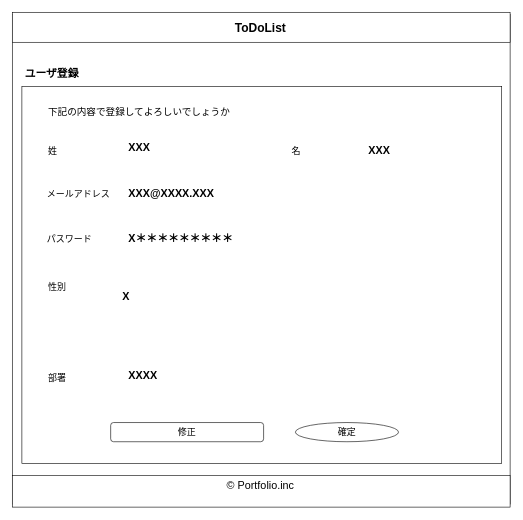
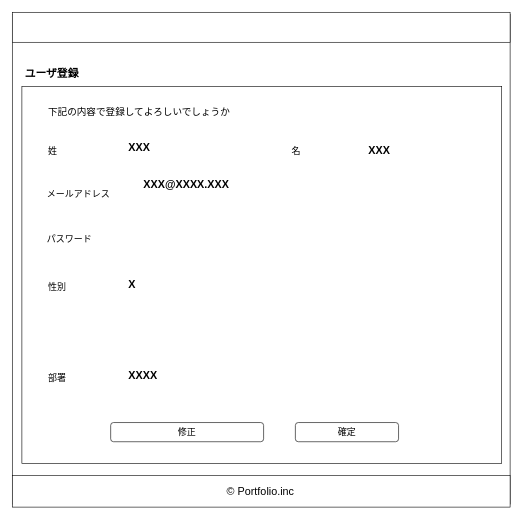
- <mxCell id="4" value="&lt;b&gt;&lt;font style=&quot;font-size: 20px&quot;&gt;ToDoList&lt;/font&gt;&lt;/b&gt;" style="text;html=1;strokeColor=none;fillColor=none;align=center;verticalAlign=middle;whiteSpace=wrap;rounded=0;strokeWidth=4;" parent="1" vertex="1"><mxGeometry x="354" y="30" width="160" height="30" as="geometry" /></mxCell>
- <mxCell id="12" value="&lt;font style=&quot;font-size: 18px&quot;&gt;XXX@XXXX.XXX&lt;/font&gt;" style="rounded=0;whiteSpace=wrap;html=1;fontSize=18;fontStyle=1;align=left;verticalAlign=bottom;strokeColor=none;" parent="1" vertex="1"><mxGeometry x="212" y="308" width="576" height="28" as="geometry" /></mxCell>
+ <mxCell id="12" value="&lt;font style=&quot;font-size: 18px&quot;&gt;XXX@XXXX.XXX&lt;/font&gt;" style="rounded=0;whiteSpace=wrap;html=1;fontSize=18;fontStyle=1;align=left;verticalAlign=bottom;strokeColor=none;" parent="1" vertex="1"><mxGeometry x="237" y="293" width="576" height="28" as="geometry" /></mxCell>
- <mxCell id="15" value="&lt;font style=&quot;font-size: 18px&quot;&gt;&lt;b&gt;X＊＊＊＊＊＊＊＊＊&lt;/b&gt;&lt;/font&gt;" style="rounded=0;whiteSpace=wrap;html=1;fontSize=15;align=left;strokeColor=none;" parent="1" vertex="1"><mxGeometry x="212" y="384" width="576" height="28" as="geometry" /></mxCell>
- <mxCell id="18" value="&lt;b&gt;&lt;font style=&quot;font-size: 18px&quot;&gt;X&lt;/font&gt;&lt;/b&gt;" style="rounded=0;whiteSpace=wrap;html=1;fontSize=15;align=left;strokeColor=none;" parent="1" vertex="1"><mxGeometry x="202" y="480" width="176" height="28" as="geometry" /></mxCell>
+ <mxCell id="18" value="&lt;b&gt;&lt;font style=&quot;font-size: 18px&quot;&gt;X&lt;/font&gt;&lt;/b&gt;" style="rounded=0;whiteSpace=wrap;html=1;fontSize=15;align=left;strokeColor=none;" parent="1" vertex="1"><mxGeometry x="212" y="460" width="176" height="28" as="geometry" /></mxCell>
- <mxCell id="21" value="確定" style="ellipse;whiteSpace=wrap;html=1;fontSize=15;align=center;" parent="1" vertex="1"><mxGeometry x="492" y="704" width="172" height="32" as="geometry" /></mxCell>
+ <mxCell id="21" value="確定" style="rounded=1;whiteSpace=wrap;html=1;fontSize=15;align=center;" parent="1" vertex="1"><mxGeometry x="492" y="704" width="172" height="32" as="geometry" /></mxCell>
- <mxCell id="6" value="&lt;font style=&quot;font-size: 18px&quot;&gt;© Portfolio.inc&lt;/font&gt;" style="text;html=1;strokeColor=none;fillColor=none;align=center;verticalAlign=middle;whiteSpace=wrap;rounded=0;fontSize=20;" parent="1" vertex="1"><mxGeometry x="318" y="798.5" width="232" height="20" as="geometry" /></mxCell>
+ <mxCell id="6" value="&lt;font style=&quot;font-size: 18px&quot;&gt;© Portfolio.inc&lt;/font&gt;" style="text;html=1;strokeColor=none;fillColor=none;align=center;verticalAlign=middle;whiteSpace=wrap;rounded=0;fontSize=20;" parent="1" vertex="1"><mxGeometry x="318" y="808.5" width="232" height="20" as="geometry" /></mxCell>
